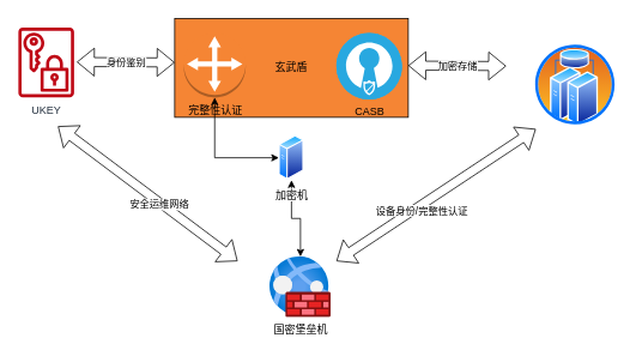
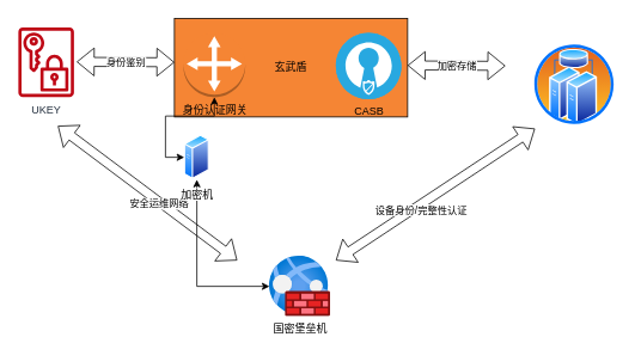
- <mxCell id="8" value="完整性认证" style="outlineConnect=0;dashed=0;verticalLabelPosition=bottom;verticalAlign=top;align=center;html=1;shape=mxgraph.aws3.customer_gateway;fillColor=#F58534;gradientColor=none;" vertex="1" parent="6"><mxGeometry x="10" y="16" width="69" height="72" as="geometry" /></mxCell>
+ <mxCell id="8" value="身份认证网关" style="outlineConnect=0;dashed=0;verticalLabelPosition=bottom;verticalAlign=top;align=center;html=1;shape=mxgraph.aws3.customer_gateway;fillColor=#F58534;gradientColor=none;" vertex="1" parent="6"><mxGeometry x="10" y="16" width="69" height="72" as="geometry" /></mxCell>
- <mxCell id="16" value="加密机" style="aspect=fixed;perimeter=ellipsePerimeter;html=1;align=center;shadow=0;dashed=0;spacingTop=3;image;image=img/lib/active_directory/generic_server.svg;" vertex="1" parent="1"><mxGeometry x="310" y="150" width="28.0" height="50" as="geometry" /></mxCell>
+ <mxCell id="16" value="加密机" style="aspect=fixed;perimeter=ellipsePerimeter;html=1;align=center;shadow=0;dashed=0;spacingTop=3;image;image=img/lib/active_directory/generic_server.svg;" vertex="1" parent="1"><mxGeometry x="205" y="150" width="28.0" height="50" as="geometry" /></mxCell>
